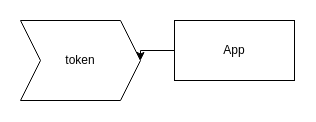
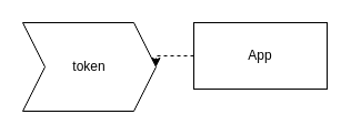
- <mxCell id="2" style="edgeStyle=orthogonalEdgeStyle;rounded=0;orthogonalLoop=1;jettySize=auto;html=1;exitX=0;exitY=0.5;exitDx=0;exitDy=0;entryX=1;entryY=0.5;entryDx=0;entryDy=0;" edge="1" parent="1" source="3" target="4"><mxGeometry relative="1" as="geometry" /></mxCell>
+ <mxCell id="2" style="edgeStyle=orthogonalEdgeStyle;rounded=0;orthogonalLoop=1;jettySize=auto;html=1;exitX=0;exitY=0.5;exitDx=0;exitDy=0;entryX=1;entryY=0.5;entryDx=0;entryDy=0;dashed=1;" edge="1" parent="1" source="3" target="4"><mxGeometry relative="1" as="geometry" /></mxCell>
